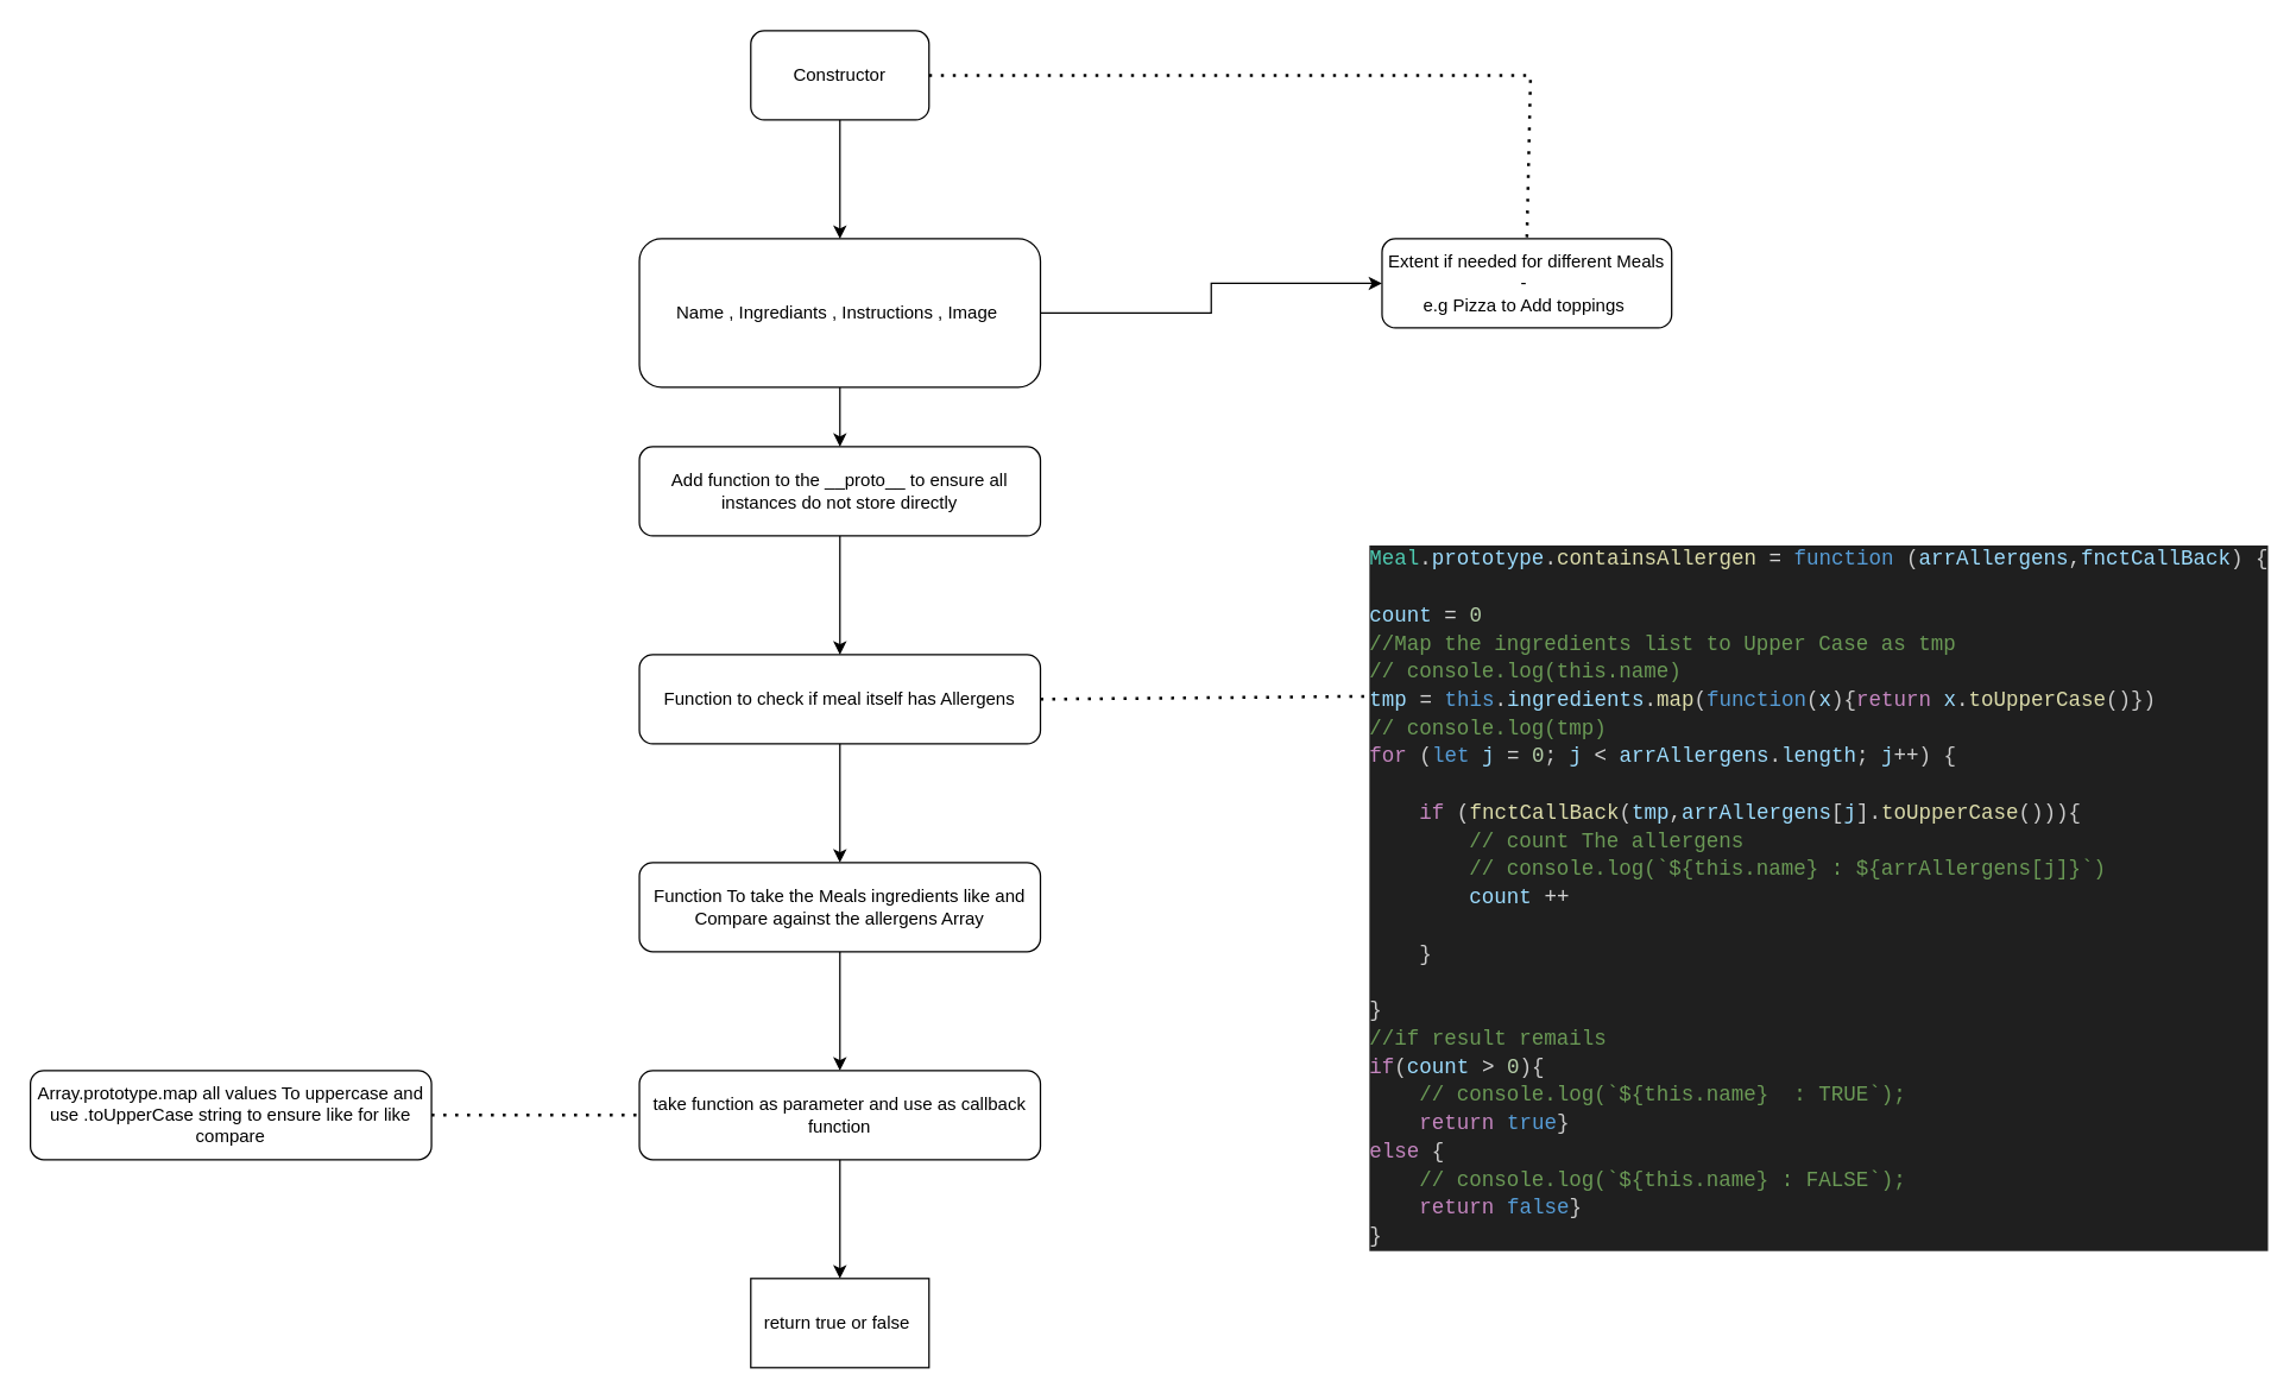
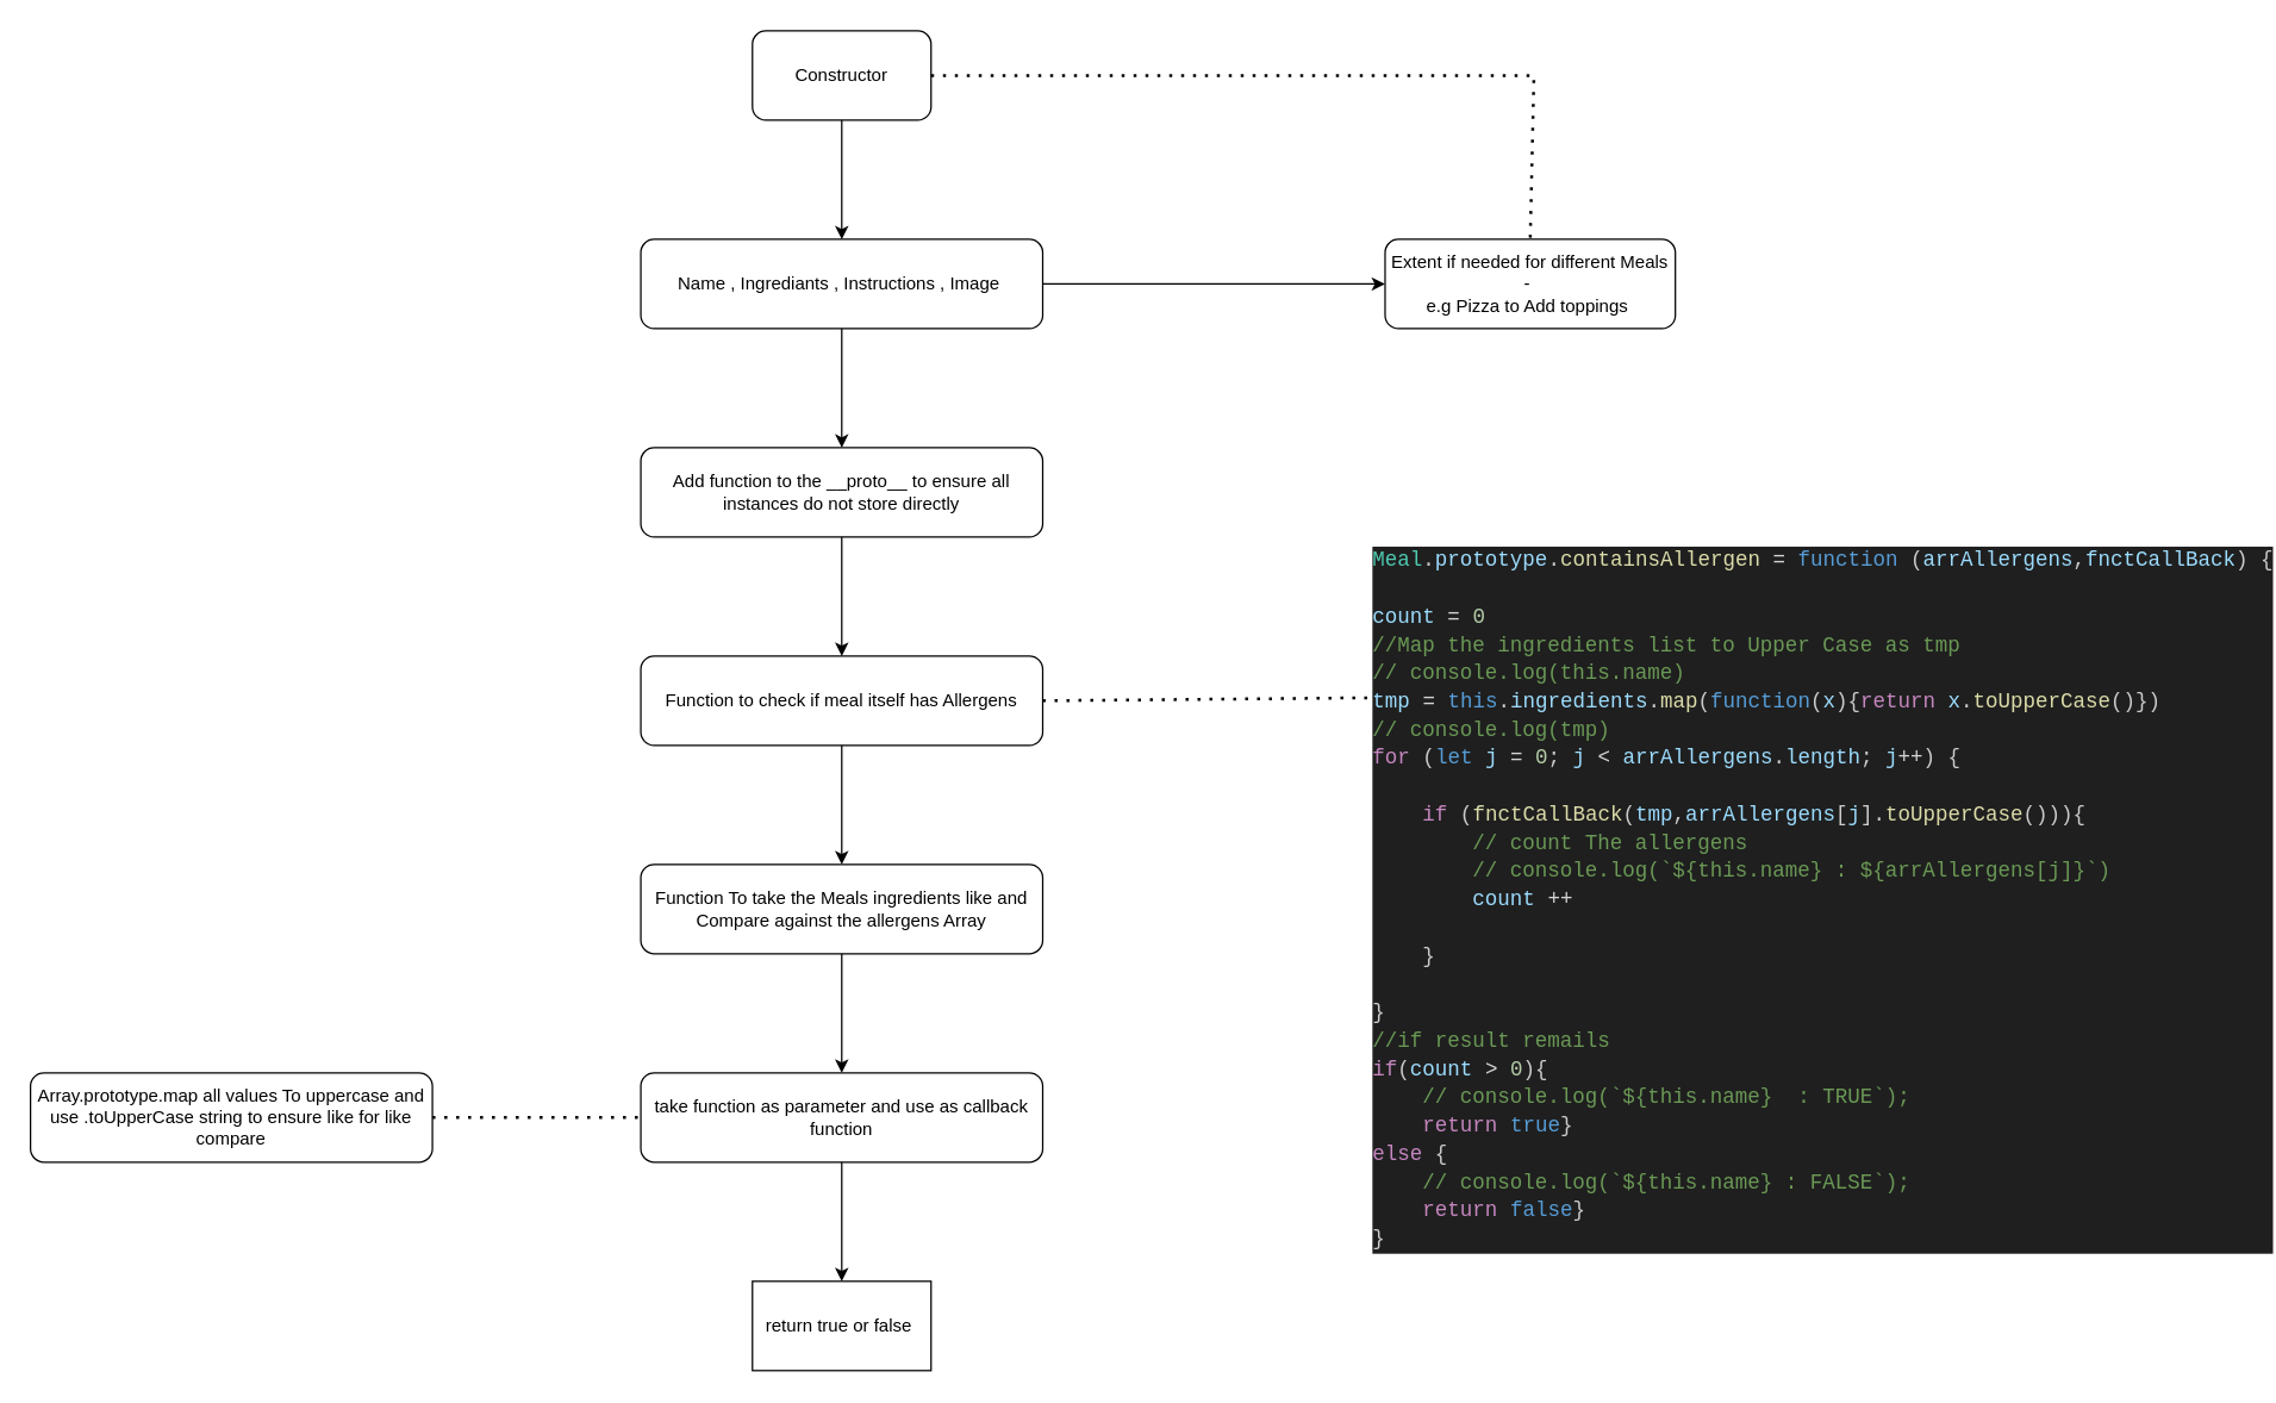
- <mxCell id="6" value="Name , Ingrediants , Instructions , Image&amp;nbsp;" style="whiteSpace=wrap;html=1;rounded=1;" parent="1" vertex="1"><mxGeometry x="430" y="160" width="270" height="100" as="geometry" /></mxCell>
+ <mxCell id="6" value="Name , Ingrediants , Instructions , Image&amp;nbsp;" style="whiteSpace=wrap;html=1;rounded=1;" parent="1" vertex="1"><mxGeometry x="430" y="160" width="270" height="60" as="geometry" /></mxCell>
